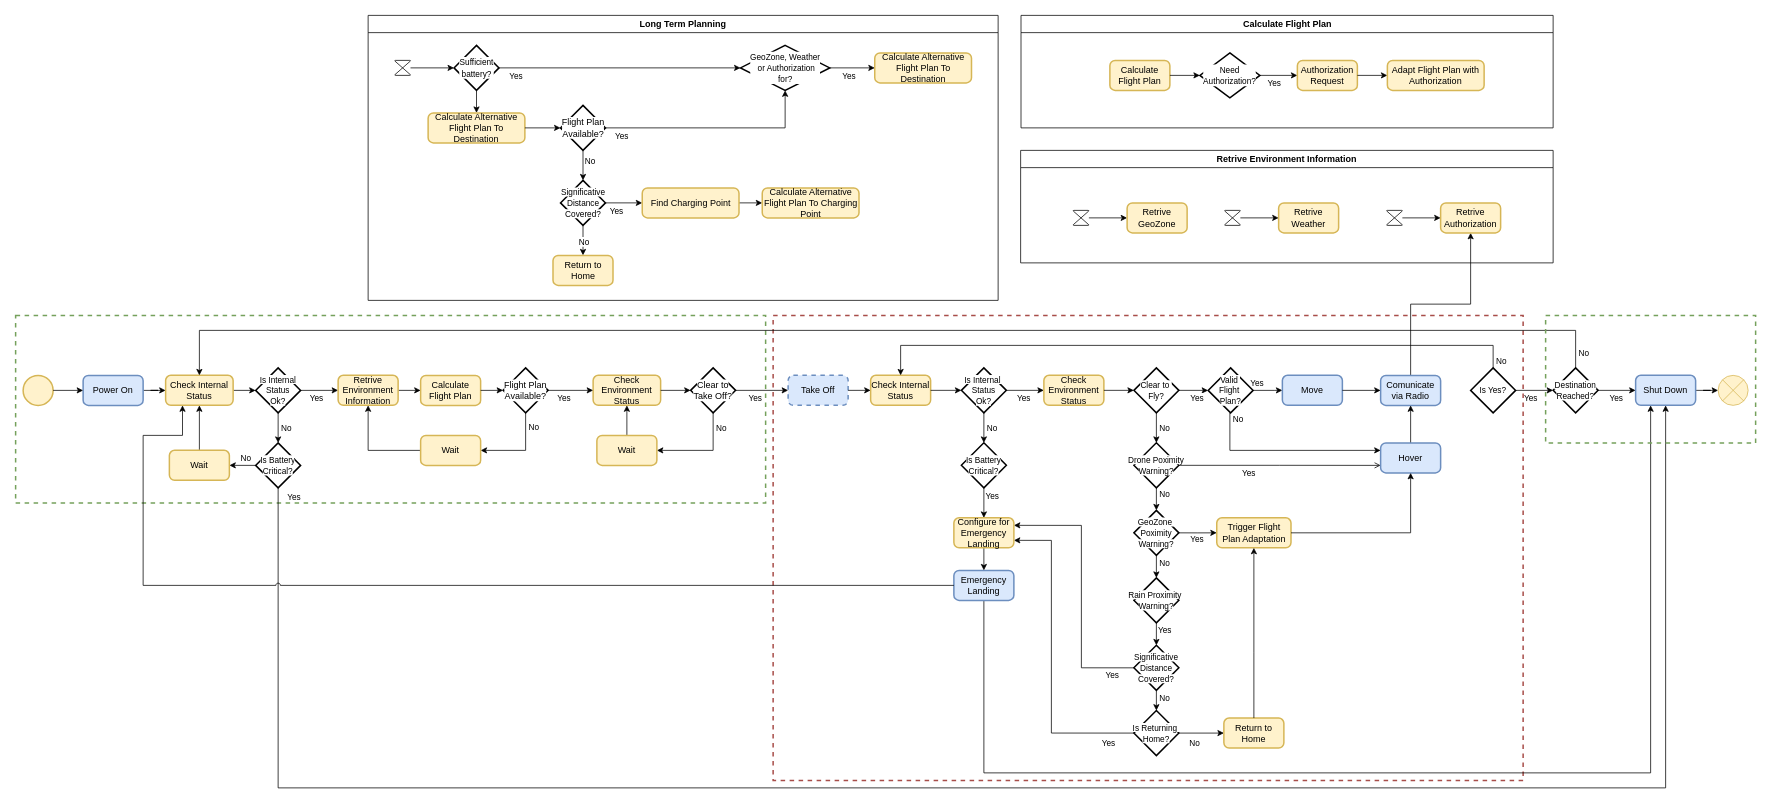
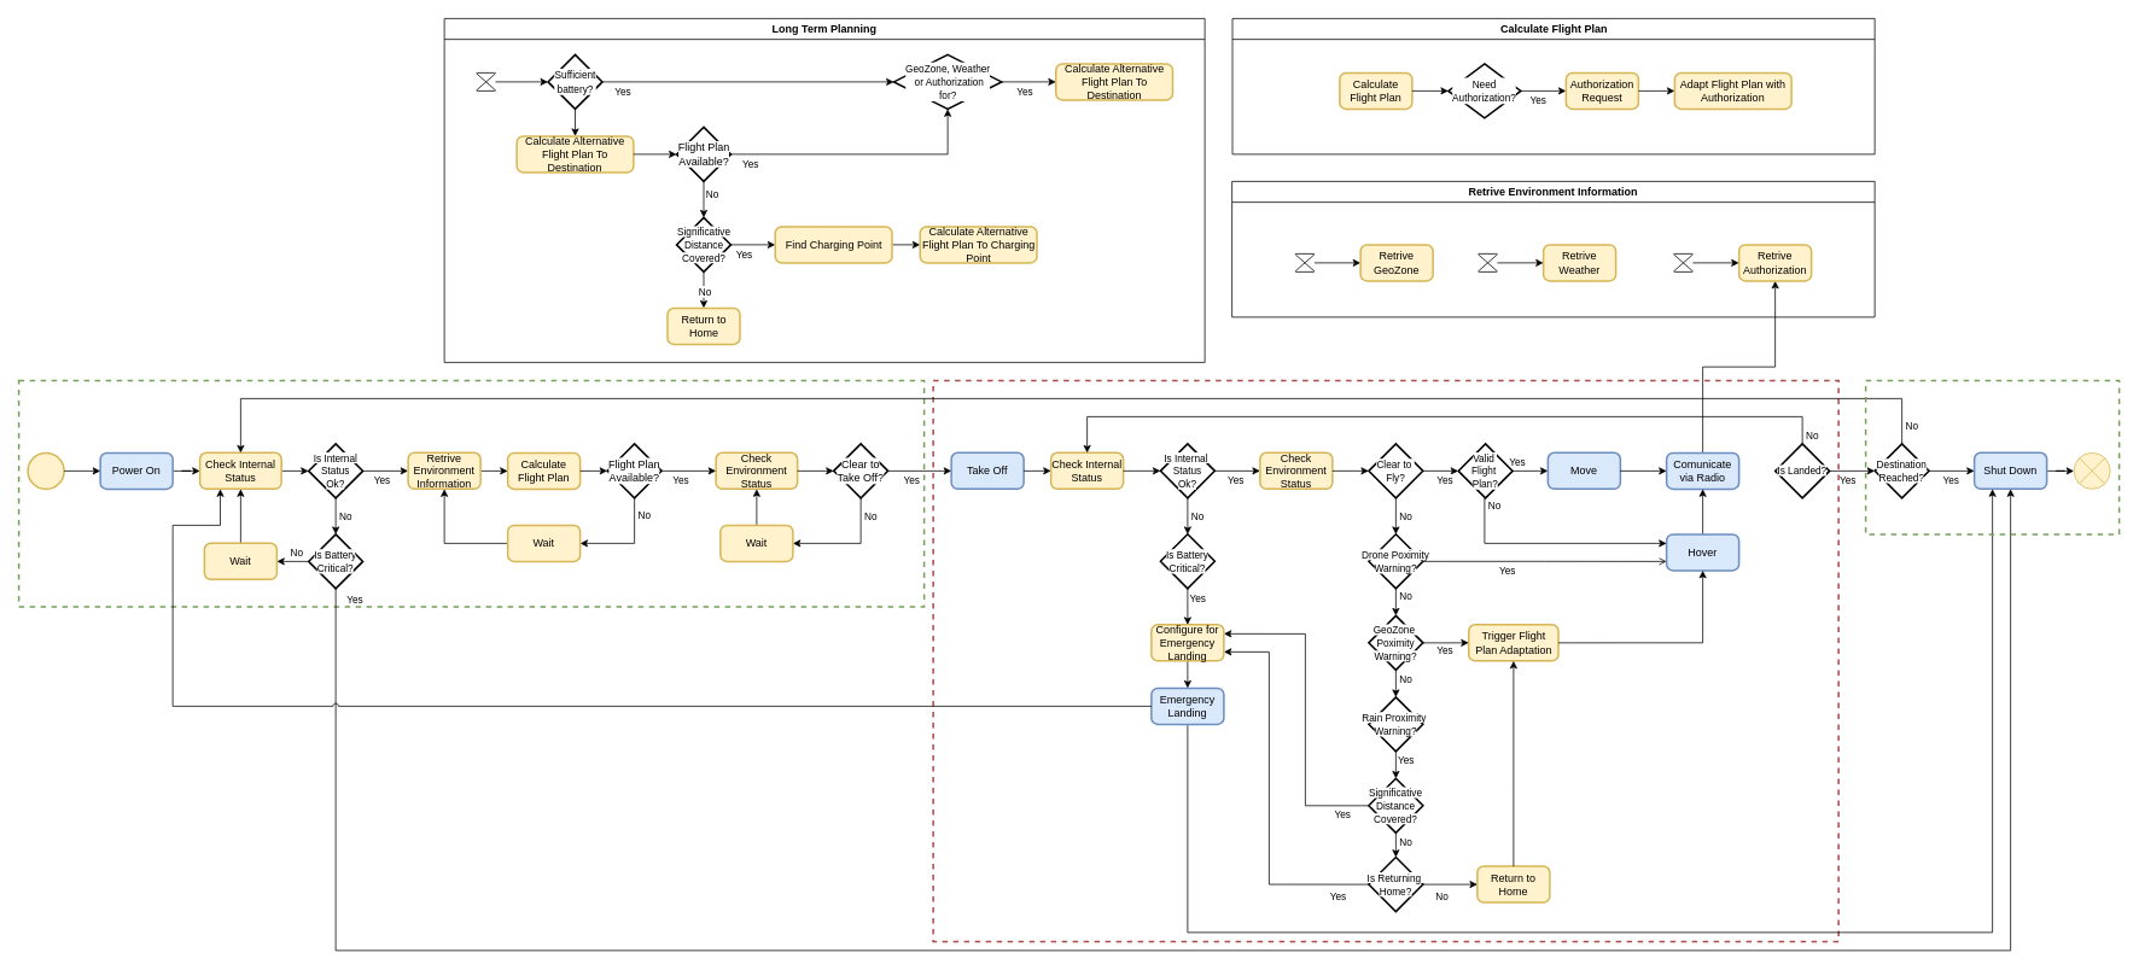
- <mxCell id="8" value="Take Off" style="rounded=1;whiteSpace=wrap;html=1;absoluteArcSize=1;arcSize=14;strokeWidth=2;fillColor=#dae8fc;strokeColor=#6c8ebf;dashed=1;" parent="1" vertex="1"><mxGeometry x="1050" y="499.98" width="80" height="40" as="geometry" /></mxCell>
+ <mxCell id="8" value="Take Off" style="rounded=1;whiteSpace=wrap;html=1;absoluteArcSize=1;arcSize=14;strokeWidth=2;fillColor=#dae8fc;strokeColor=#6c8ebf;" parent="1" vertex="1"><mxGeometry x="1050" y="499.98" width="80" height="40" as="geometry" /></mxCell>
- <mxCell id="50" value="&lt;span style=&quot;font-size: 11px; text-wrap-mode: nowrap; background-color: rgb(255, 255, 255);&quot;&gt;Is Yes?&lt;/span&gt;" style="strokeWidth=2;html=1;shape=mxgraph.flowchart.decision;whiteSpace=wrap;" parent="1" vertex="1"><mxGeometry x="1960" y="490" width="60" height="60" as="geometry" /></mxCell>
+ <mxCell id="50" value="&lt;span style=&quot;font-size: 11px; text-wrap-mode: nowrap; background-color: rgb(255, 255, 255);&quot;&gt;Is Landed?&lt;/span&gt;" style="strokeWidth=2;html=1;shape=mxgraph.flowchart.decision;whiteSpace=wrap;" parent="1" vertex="1"><mxGeometry x="1960" y="490" width="60" height="60" as="geometry" /></mxCell>
